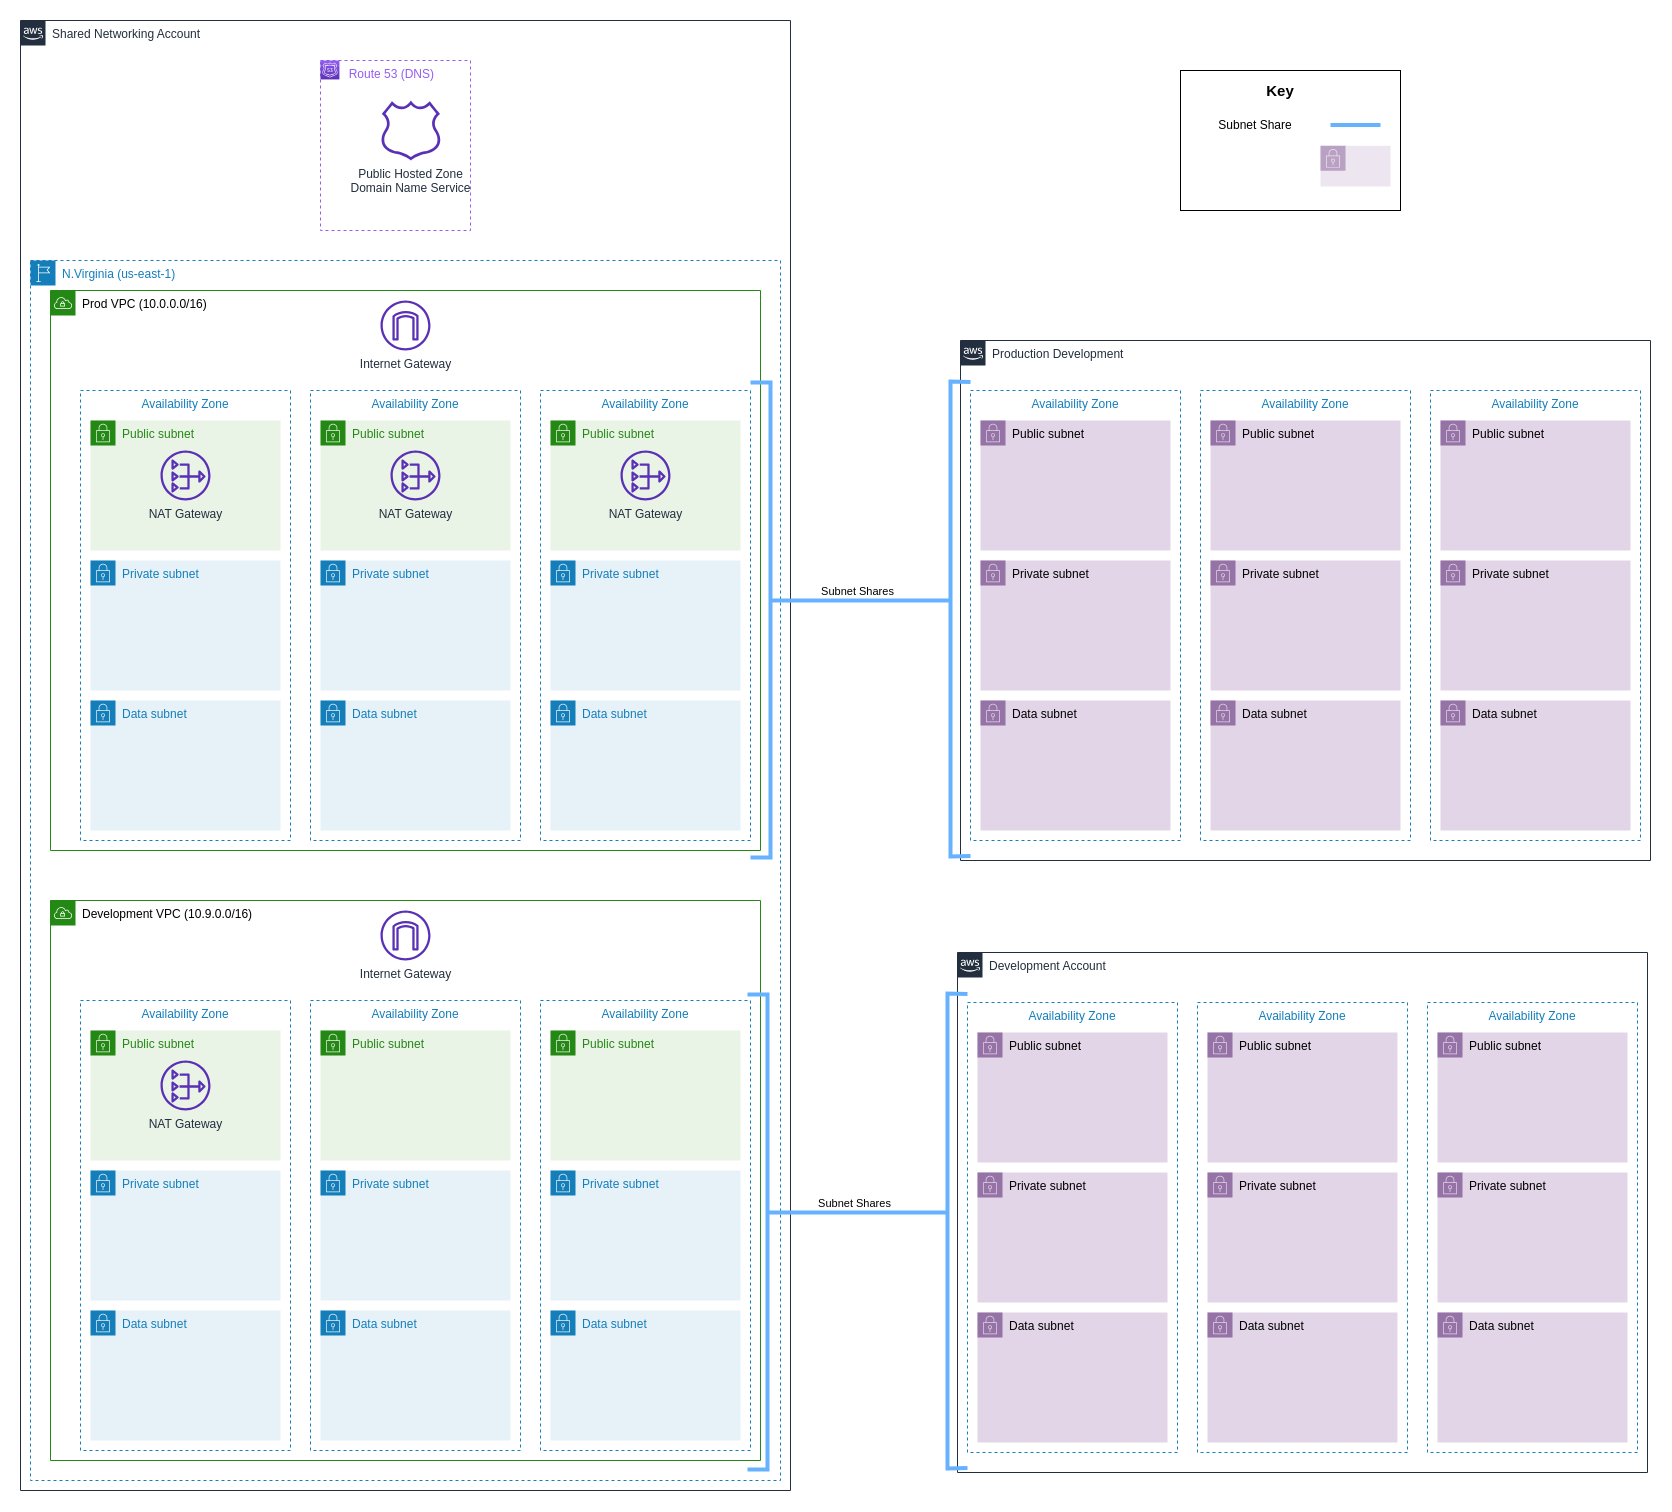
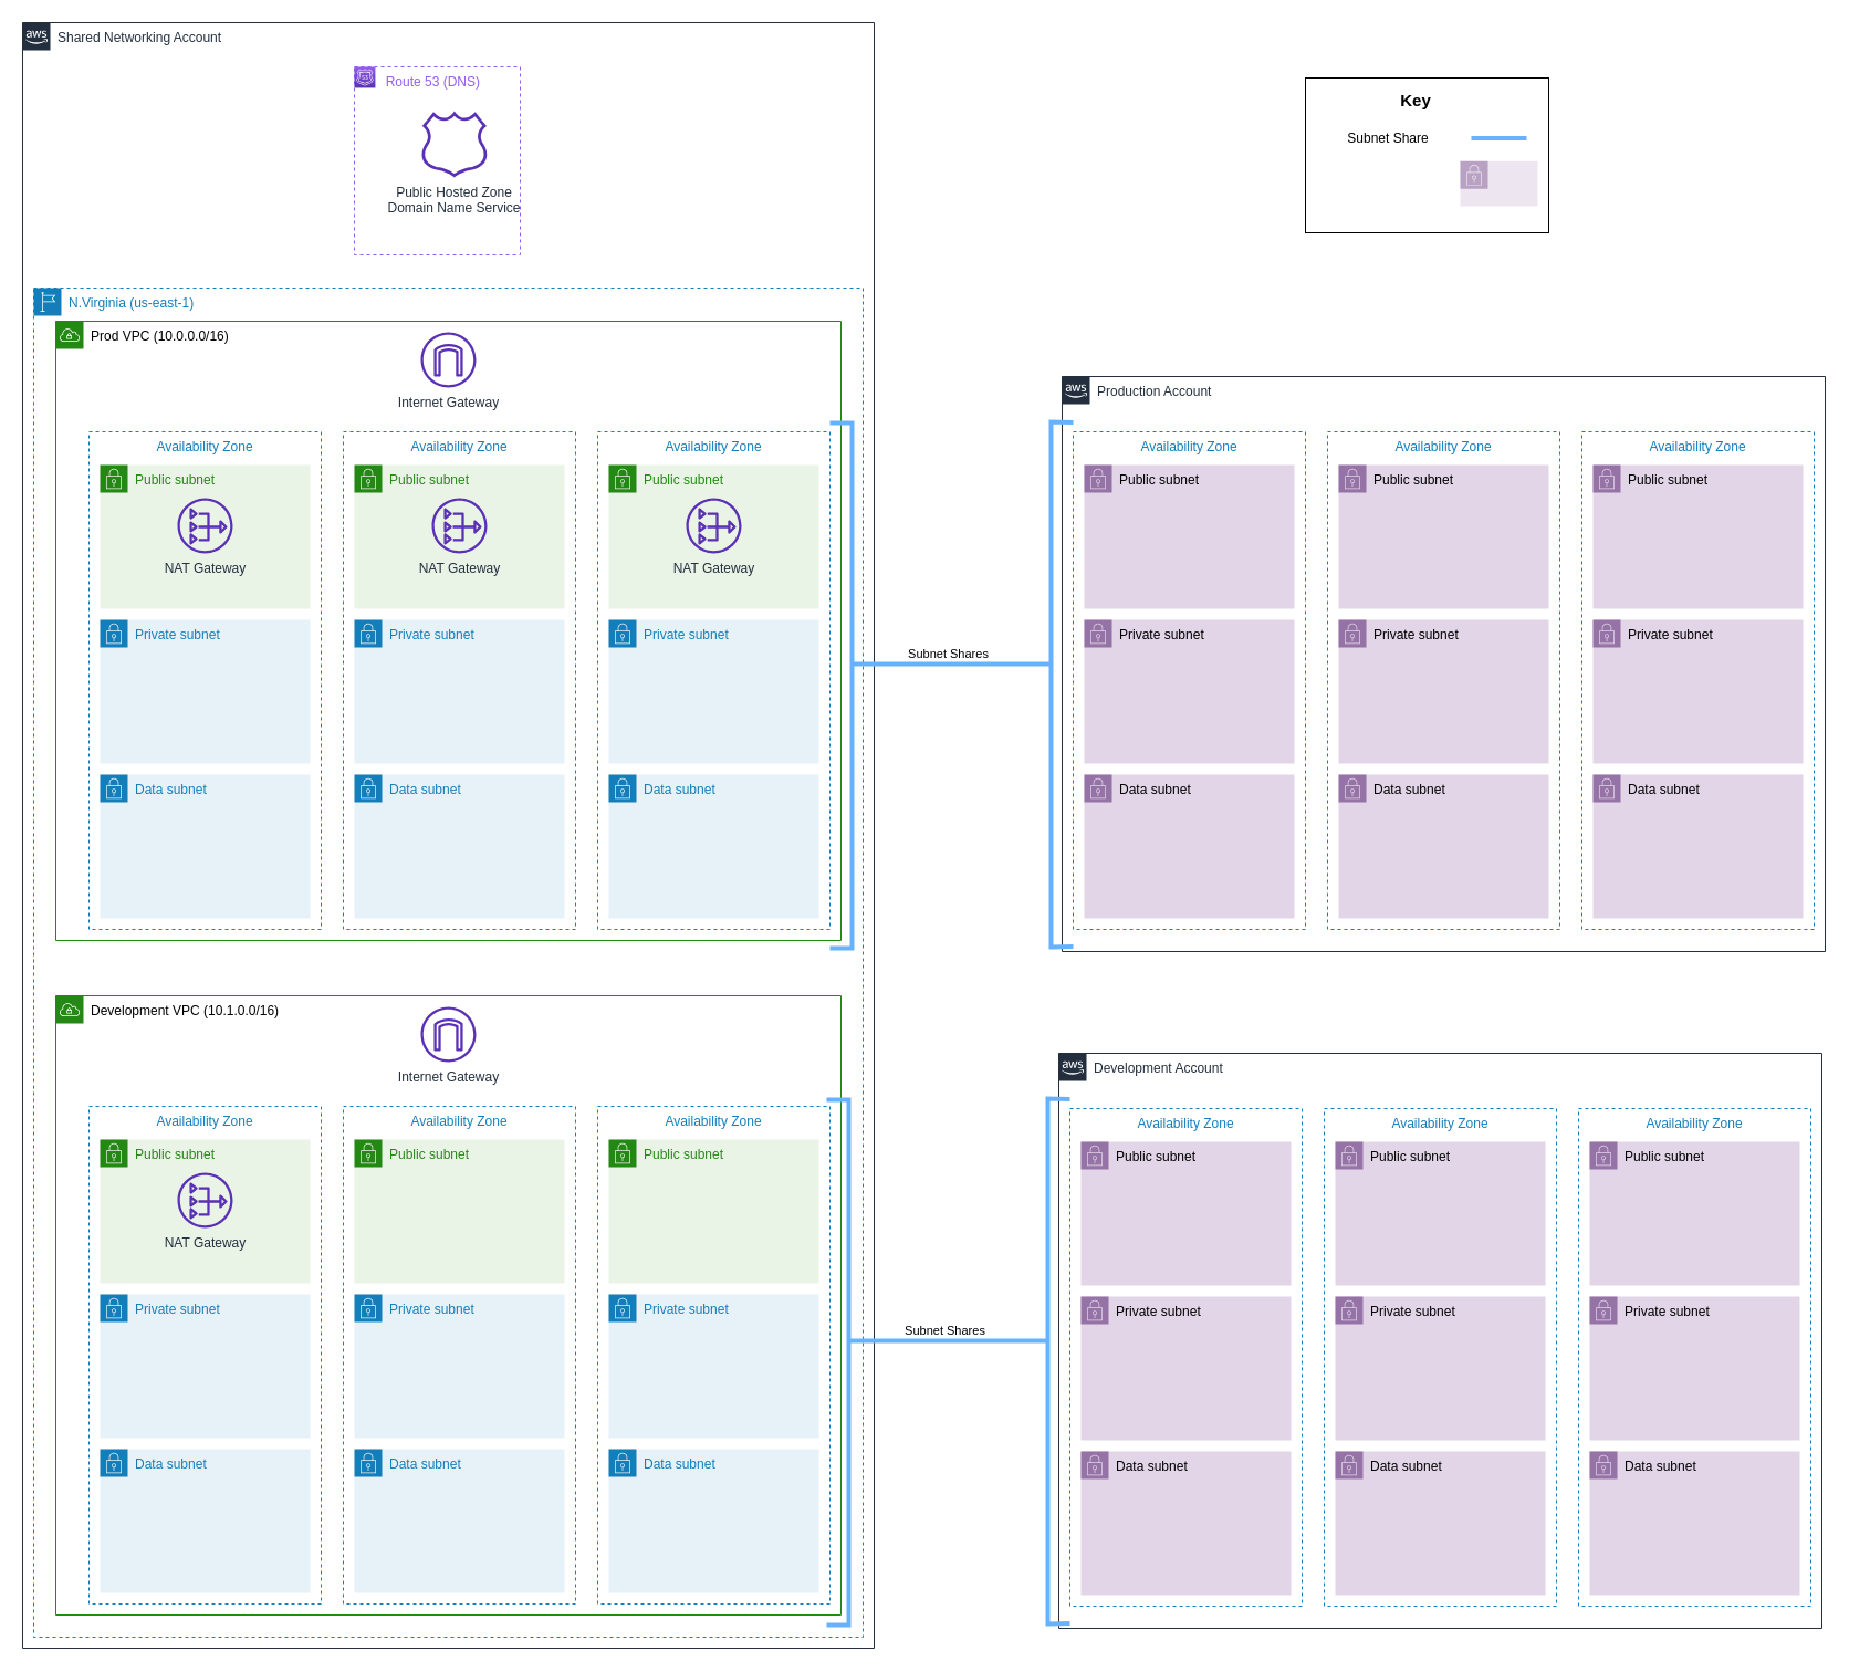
- <mxCell id="4" value="Production Development" style="points=[[0,0],[0.25,0],[0.5,0],[0.75,0],[1,0],[1,0.25],[1,0.5],[1,0.75],[1,1],[0.75,1],[0.5,1],[0.25,1],[0,1],[0,0.75],[0,0.5],[0,0.25]];outlineConnect=0;gradientColor=none;html=1;whiteSpace=wrap;fontSize=12;fontStyle=0;shape=mxgraph.aws4.group;grIcon=mxgraph.aws4.group_aws_cloud_alt;strokeColor=#232F3E;fillColor=none;verticalAlign=top;align=left;spacingLeft=30;fontColor=#232F3E;dashed=0;" parent="1" vertex="1"><mxGeometry x="960" y="340" width="690" height="520" as="geometry" /></mxCell>
+ <mxCell id="4" value="Production Account" style="points=[[0,0],[0.25,0],[0.5,0],[0.75,0],[1,0],[1,0.25],[1,0.5],[1,0.75],[1,1],[0.75,1],[0.5,1],[0.25,1],[0,1],[0,0.75],[0,0.5],[0,0.25]];outlineConnect=0;gradientColor=none;html=1;whiteSpace=wrap;fontSize=12;fontStyle=0;shape=mxgraph.aws4.group;grIcon=mxgraph.aws4.group_aws_cloud_alt;strokeColor=#232F3E;fillColor=none;verticalAlign=top;align=left;spacingLeft=30;fontColor=#232F3E;dashed=0;" parent="1" vertex="1"><mxGeometry x="960" y="340" width="690" height="520" as="geometry" /></mxCell>
- <mxCell id="46" value="&lt;font color=&quot;#000000&quot;&gt;Development VPC (10.9.0.0/16)&lt;/font&gt;" style="points=[[0,0],[0.25,0],[0.5,0],[0.75,0],[1,0],[1,0.25],[1,0.5],[1,0.75],[1,1],[0.75,1],[0.5,1],[0.25,1],[0,1],[0,0.75],[0,0.5],[0,0.25]];outlineConnect=0;gradientColor=none;html=1;whiteSpace=wrap;fontSize=12;fontStyle=0;shape=mxgraph.aws4.group;grIcon=mxgraph.aws4.group_vpc;strokeColor=#248814;fillColor=none;verticalAlign=top;align=left;spacingLeft=30;fontColor=#AAB7B8;dashed=0;" parent="45" vertex="1"><mxGeometry x="50" y="900" width="710" height="560" as="geometry" /></mxCell>
+ <mxCell id="46" value="&lt;font color=&quot;#000000&quot;&gt;Development VPC (10.1.0.0/16)&lt;/font&gt;" style="points=[[0,0],[0.25,0],[0.5,0],[0.75,0],[1,0],[1,0.25],[1,0.5],[1,0.75],[1,1],[0.75,1],[0.5,1],[0.25,1],[0,1],[0,0.75],[0,0.5],[0,0.25]];outlineConnect=0;gradientColor=none;html=1;whiteSpace=wrap;fontSize=12;fontStyle=0;shape=mxgraph.aws4.group;grIcon=mxgraph.aws4.group_vpc;strokeColor=#248814;fillColor=none;verticalAlign=top;align=left;spacingLeft=30;fontColor=#AAB7B8;dashed=0;" parent="45" vertex="1"><mxGeometry x="50" y="900" width="710" height="560" as="geometry" /></mxCell>
